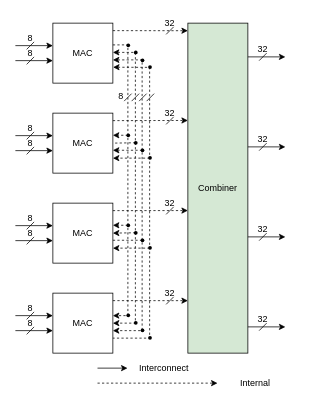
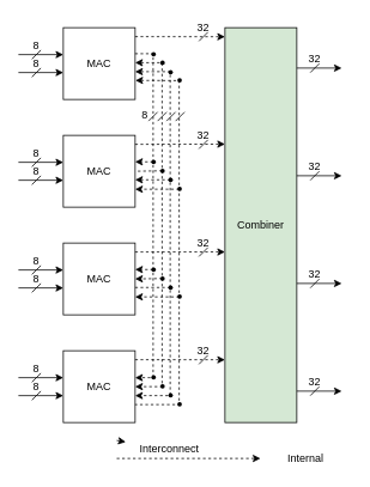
- <mxCell id="32" value="Interconnect&amp;nbsp;" style="text;html=1;strokeColor=none;fillColor=none;align=center;verticalAlign=middle;whiteSpace=wrap;rounded=0;" parent="1" vertex="1"><mxGeometry x="169.5" y="480" width="100" height="20" as="geometry" /></mxCell>
+ <mxCell id="32" value="Interconnect&amp;nbsp;" style="text;html=1;strokeColor=none;fillColor=none;align=center;verticalAlign=middle;whiteSpace=wrap;rounded=0;" parent="1" vertex="1"><mxGeometry x="139.5" y="490" width="100" height="20" as="geometry" /></mxCell>
